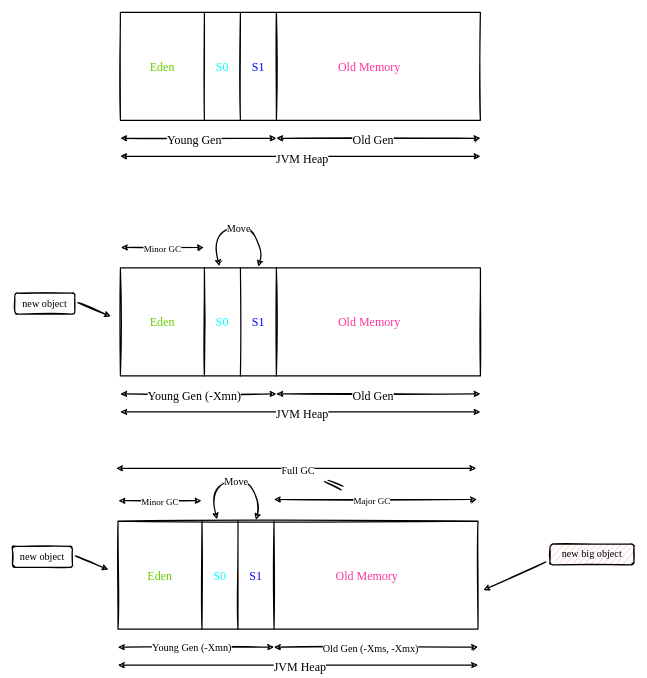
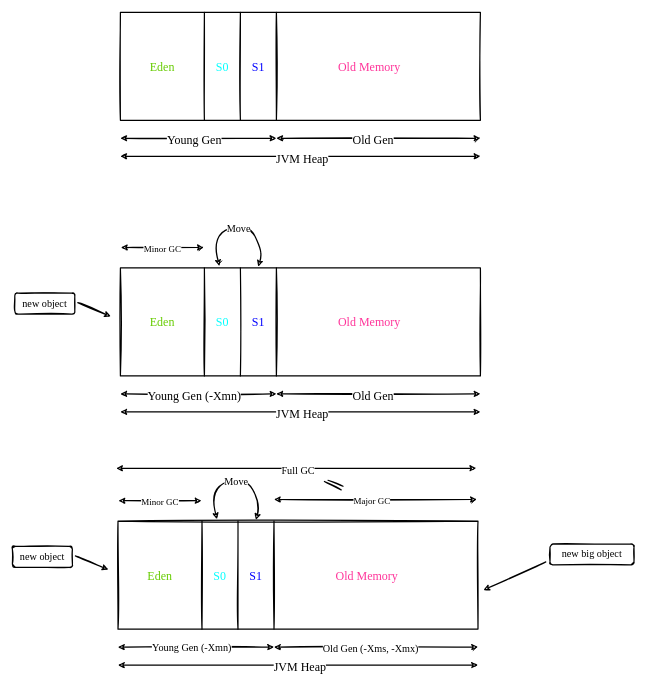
- <mxCell id="60" value="new big object" style="rounded=1;whiteSpace=wrap;html=1;sketch=1;fontFamily=Comic Sans MS;fontSize=17;fontColor=#000000;strokeWidth=2;fillColor=#f8cecc;" vertex="1" parent="1"><mxGeometry x="916" y="906" width="140" height="35" as="geometry" /></mxCell>
+ <mxCell id="60" value="new big object" style="rounded=1;whiteSpace=wrap;html=1;sketch=1;fontFamily=Comic Sans MS;fontSize=17;fontColor=#000000;strokeWidth=2;" vertex="1" parent="1"><mxGeometry x="916" y="906" width="140" height="35" as="geometry" /></mxCell>
